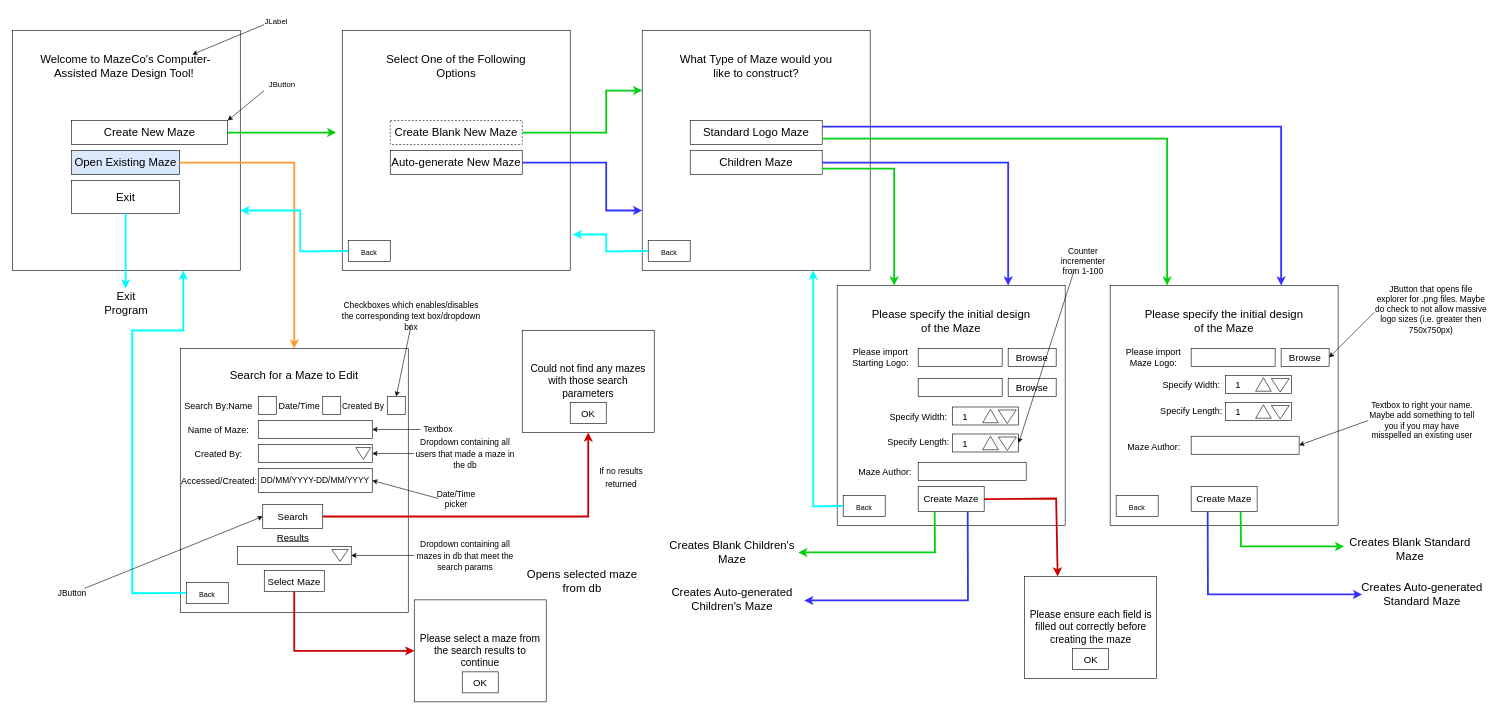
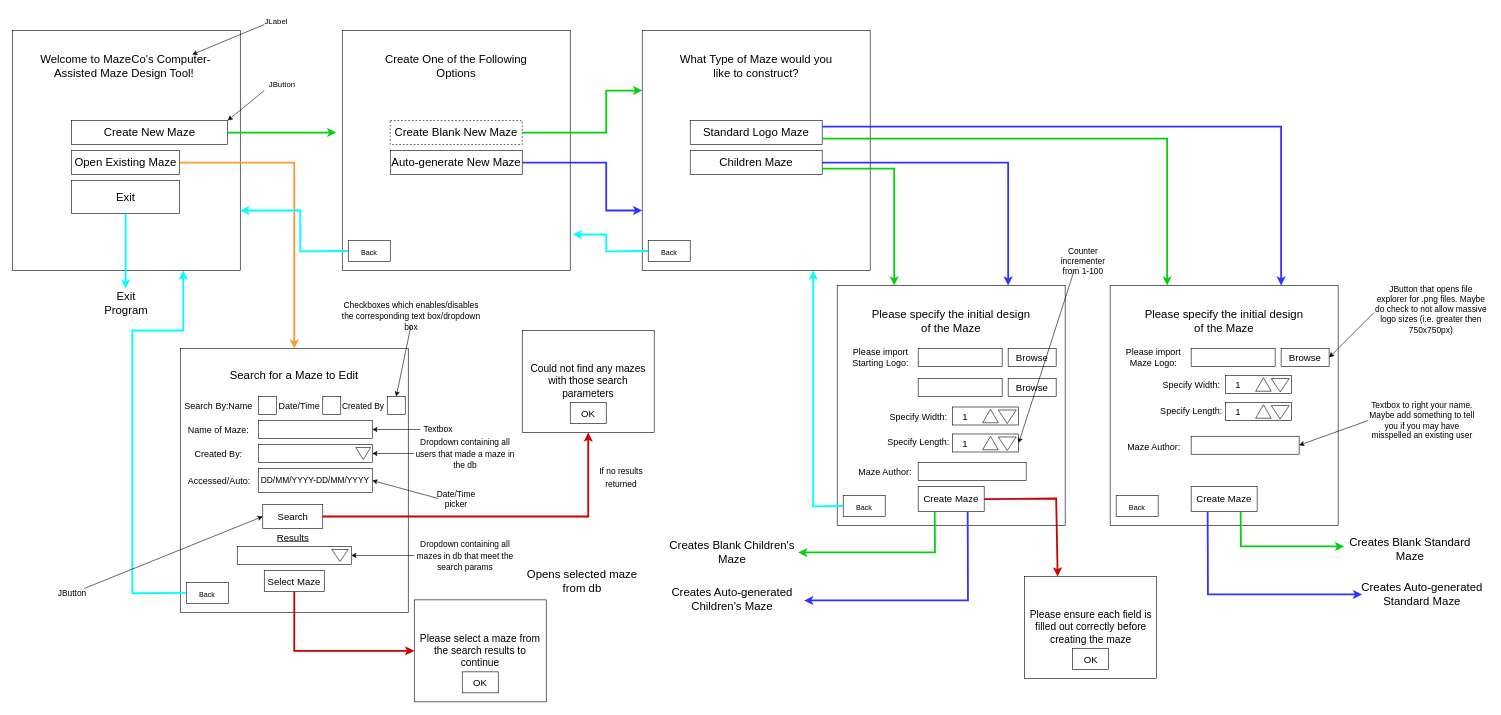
- <mxCell id="9" value="&lt;font style=&quot;font-size: 19px&quot;&gt;Select One of the Following Options&lt;/font&gt;" style="text;html=1;strokeColor=none;fillColor=none;align=center;verticalAlign=middle;whiteSpace=wrap;rounded=0;fontSize=14;" parent="1" vertex="1"><mxGeometry x="625" y="95" width="270" height="30" as="geometry" /></mxCell>
+ <mxCell id="9" value="&lt;font style=&quot;font-size: 19px&quot;&gt;Create One of the Following Options&lt;/font&gt;" style="text;html=1;strokeColor=none;fillColor=none;align=center;verticalAlign=middle;whiteSpace=wrap;rounded=0;fontSize=14;" parent="1" vertex="1"><mxGeometry x="625" y="95" width="270" height="30" as="geometry" /></mxCell>
- <mxCell id="5" value="Open Existing Maze" style="rounded=0;whiteSpace=wrap;html=1;fontSize=19;fillColor=#dae8fc;" parent="1" vertex="1"><mxGeometry x="119" y="250" width="180" height="40" as="geometry" /></mxCell>
+ <mxCell id="5" value="Open Existing Maze" style="rounded=0;whiteSpace=wrap;html=1;fontSize=19;" parent="1" vertex="1"><mxGeometry x="119" y="250" width="180" height="40" as="geometry" /></mxCell>
- <mxCell id="101" value="&lt;span style=&quot;font-size: 15px&quot;&gt;Accessed/Created:&lt;/span&gt;" style="text;html=1;strokeColor=none;fillColor=none;align=center;verticalAlign=middle;whiteSpace=wrap;rounded=0;fontSize=13;" parent="1" vertex="1"><mxGeometry x="310" y="785" width="110" height="30" as="geometry" /></mxCell>
+ <mxCell id="101" value="&lt;span style=&quot;font-size: 15px&quot;&gt;Accessed/Auto:&lt;/span&gt;" style="text;html=1;strokeColor=none;fillColor=none;align=center;verticalAlign=middle;whiteSpace=wrap;rounded=0;fontSize=13;" parent="1" vertex="1"><mxGeometry x="310" y="785" width="110" height="30" as="geometry" /></mxCell>
